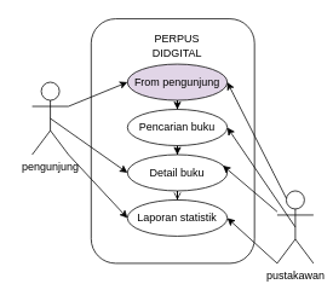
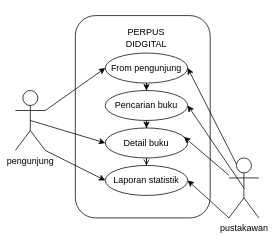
- <mxCell id="7" value="From pengunjung" style="ellipse;whiteSpace=wrap;html=1;fillColor=#e1d5e7;" vertex="1" parent="1"><mxGeometry x="140" y="70" width="110" height="40" as="geometry" /></mxCell>
+ <mxCell id="7" value="From pengunjung" style="ellipse;whiteSpace=wrap;html=1;" vertex="1" parent="1"><mxGeometry x="140" y="70" width="110" height="40" as="geometry" /></mxCell>
- <mxCell id="2" value="pengunjung" style="shape=umlActor;verticalLabelPosition=bottom;verticalAlign=top;html=1;outlineConnect=0;" vertex="1" parent="1"><mxGeometry x="35" y="90" width="40" height="80" as="geometry" /></mxCell>
+ <mxCell id="2" value="pengunjung" style="shape=umlActor;verticalLabelPosition=bottom;verticalAlign=top;html=1;outlineConnect=0;" vertex="1" parent="1"><mxGeometry x="20" y="120" width="40" height="80" as="geometry" /></mxCell>
